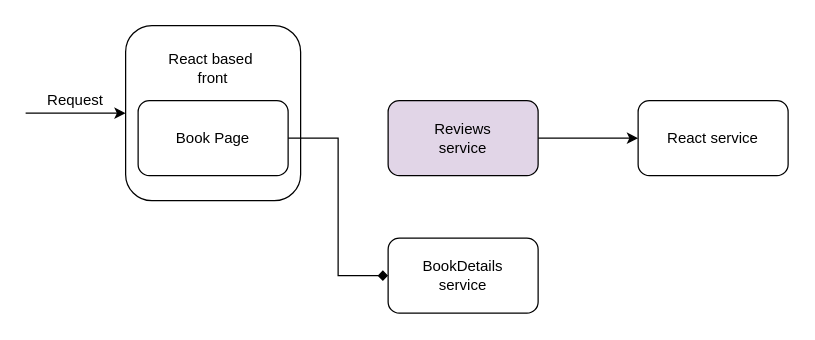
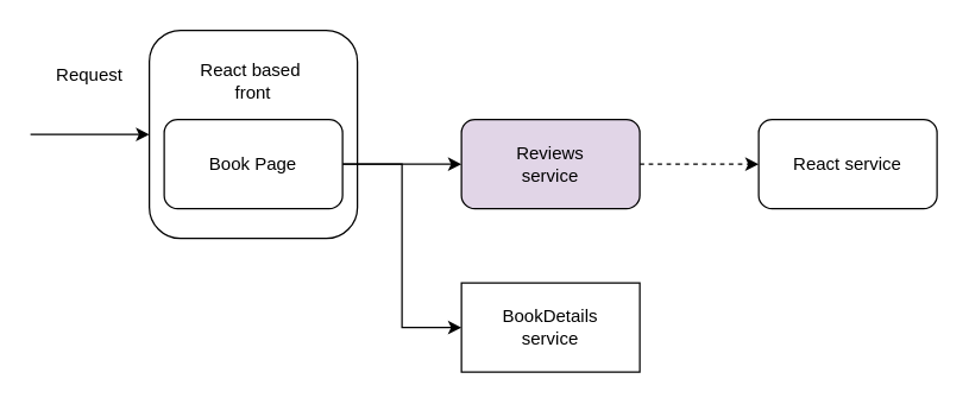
- <mxCell id="11" value="Request" style="text;html=1;strokeColor=none;fillColor=none;align=center;verticalAlign=middle;whiteSpace=wrap;rounded=0;" parent="1" vertex="1"><mxGeometry x="40" y="70" width="40" height="20" as="geometry" /></mxCell>
+ <mxCell id="11" value="Request" style="text;html=1;strokeColor=none;fillColor=none;align=center;verticalAlign=middle;whiteSpace=wrap;rounded=0;" parent="1" vertex="1"><mxGeometry x="40" y="40" width="40" height="20" as="geometry" /></mxCell>
+ <mxCell id="3" style="edgeStyle=orthogonalEdgeStyle;rounded=0;orthogonalLoop=1;jettySize=auto;html=1;exitX=1;exitY=0.5;exitDx=0;exitDy=0;entryX=0;entryY=0.5;entryDx=0;entryDy=0;" parent="1" source="5" target="7" edge="1"><mxGeometry relative="1" as="geometry" /></mxCell>
- <mxCell id="6" style="edgeStyle=orthogonalEdgeStyle;rounded=0;orthogonalLoop=1;jettySize=auto;html=1;exitX=1;exitY=0.5;exitDx=0;exitDy=0;entryX=0;entryY=0.5;entryDx=0;entryDy=0;" parent="1" source="7" target="9" edge="1"><mxGeometry relative="1" as="geometry" /></mxCell>
+ <mxCell id="6" style="edgeStyle=orthogonalEdgeStyle;rounded=0;orthogonalLoop=1;jettySize=auto;html=1;exitX=1;exitY=0.5;exitDx=0;exitDy=0;entryX=0;entryY=0.5;entryDx=0;entryDy=0;dashed=1;" parent="1" source="7" target="9" edge="1"><mxGeometry relative="1" as="geometry" /></mxCell>
- <mxCell id="4" style="edgeStyle=orthogonalEdgeStyle;rounded=0;orthogonalLoop=1;jettySize=auto;html=1;entryX=0;entryY=0.5;entryDx=0;entryDy=0;exitX=1;exitY=0.5;exitDx=0;exitDy=0;endArrow=diamond;" parent="1" source="5" target="8" edge="1"><mxGeometry relative="1" as="geometry"><mxPoint x="240" y="260" as="sourcePoint" /></mxGeometry></mxCell>
+ <mxCell id="4" style="edgeStyle=orthogonalEdgeStyle;rounded=0;orthogonalLoop=1;jettySize=auto;html=1;entryX=0;entryY=0.5;entryDx=0;entryDy=0;exitX=1;exitY=0.5;exitDx=0;exitDy=0;" parent="1" source="5" target="8" edge="1"><mxGeometry relative="1" as="geometry"><mxPoint x="240" y="260" as="sourcePoint" /></mxGeometry></mxCell>
- <mxCell id="8" value="BookDetails&lt;br&gt;service" style="rounded=1;whiteSpace=wrap;html=1;" parent="1" vertex="1"><mxGeometry x="310" y="190" width="120" height="60" as="geometry" /></mxCell>
+ <mxCell id="8" value="BookDetails&lt;br&gt;service" style="whiteSpace=wrap;html=1;rounded=0;" parent="1" vertex="1"><mxGeometry x="310" y="190" width="120" height="60" as="geometry" /></mxCell>
